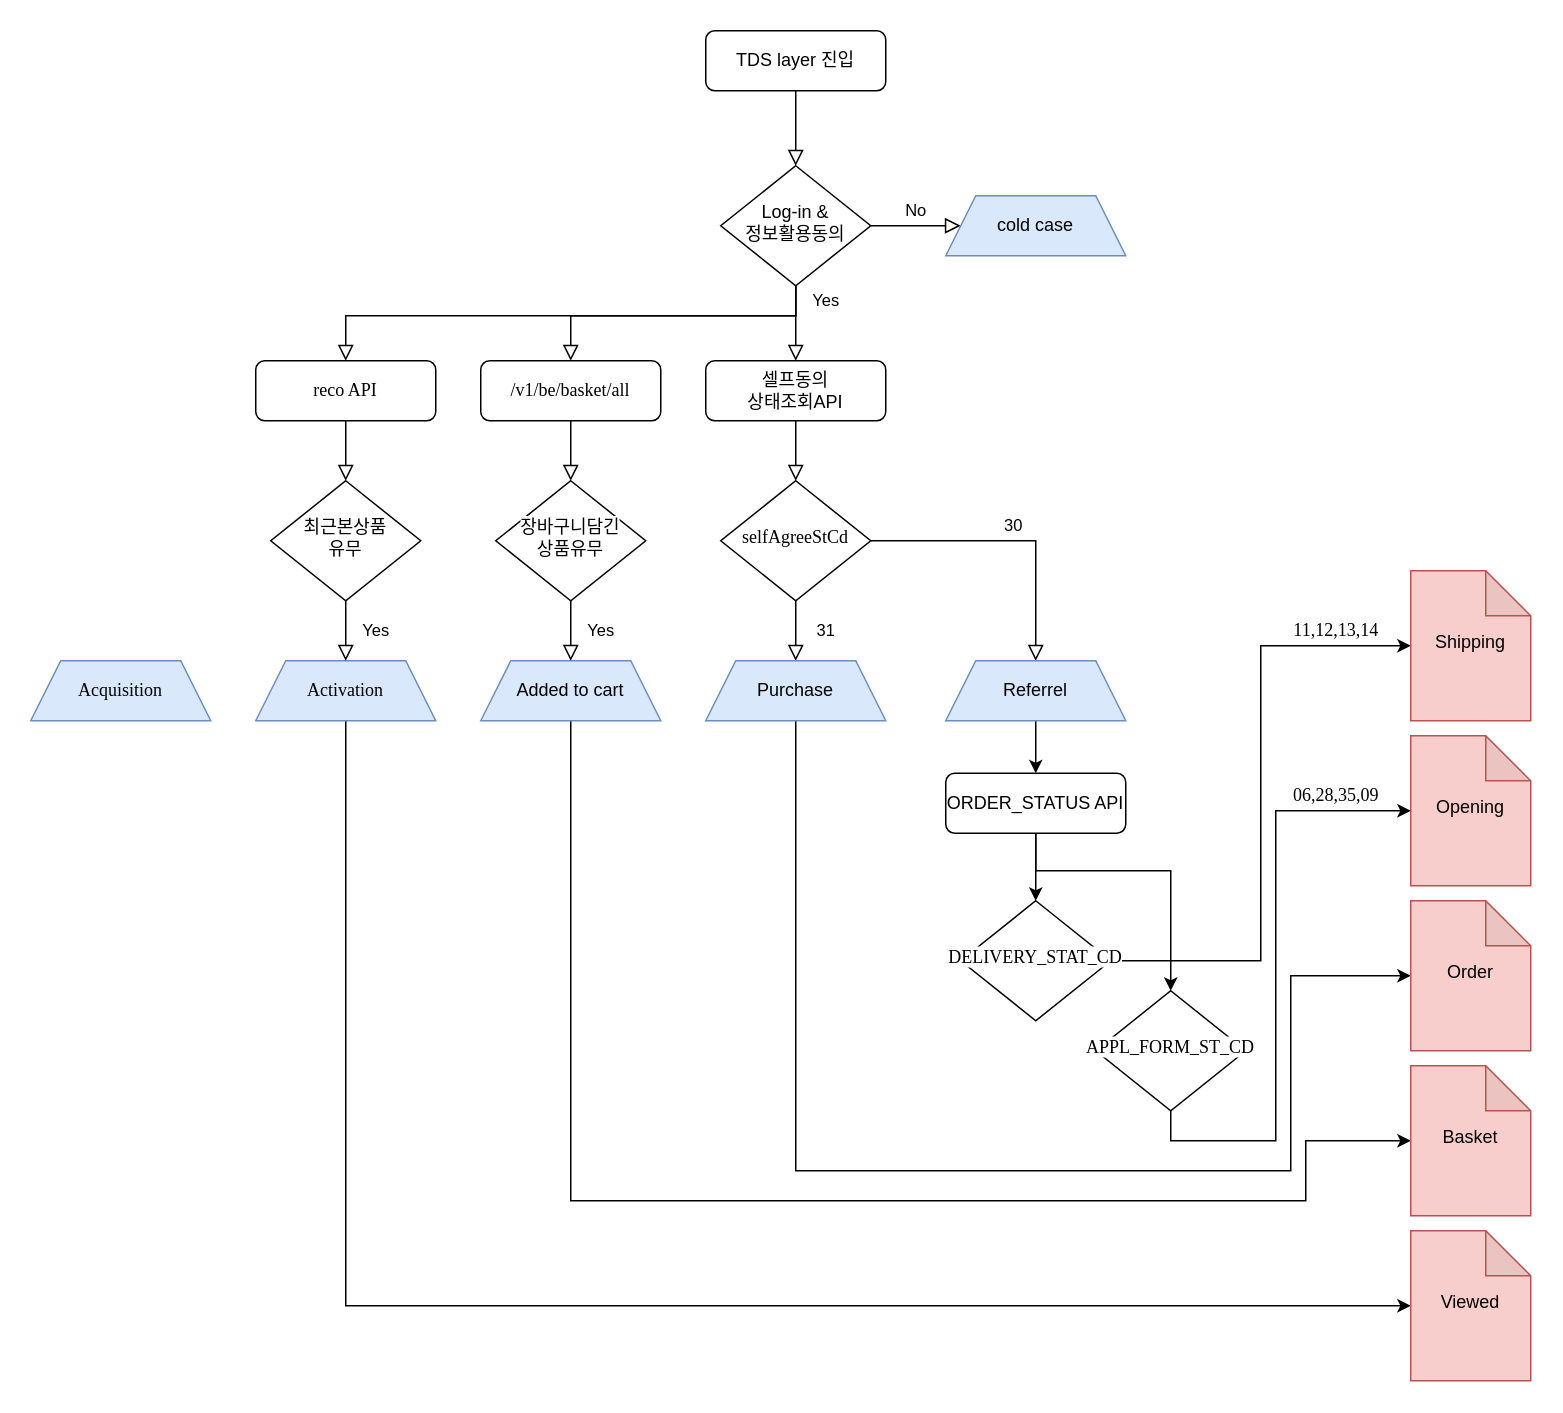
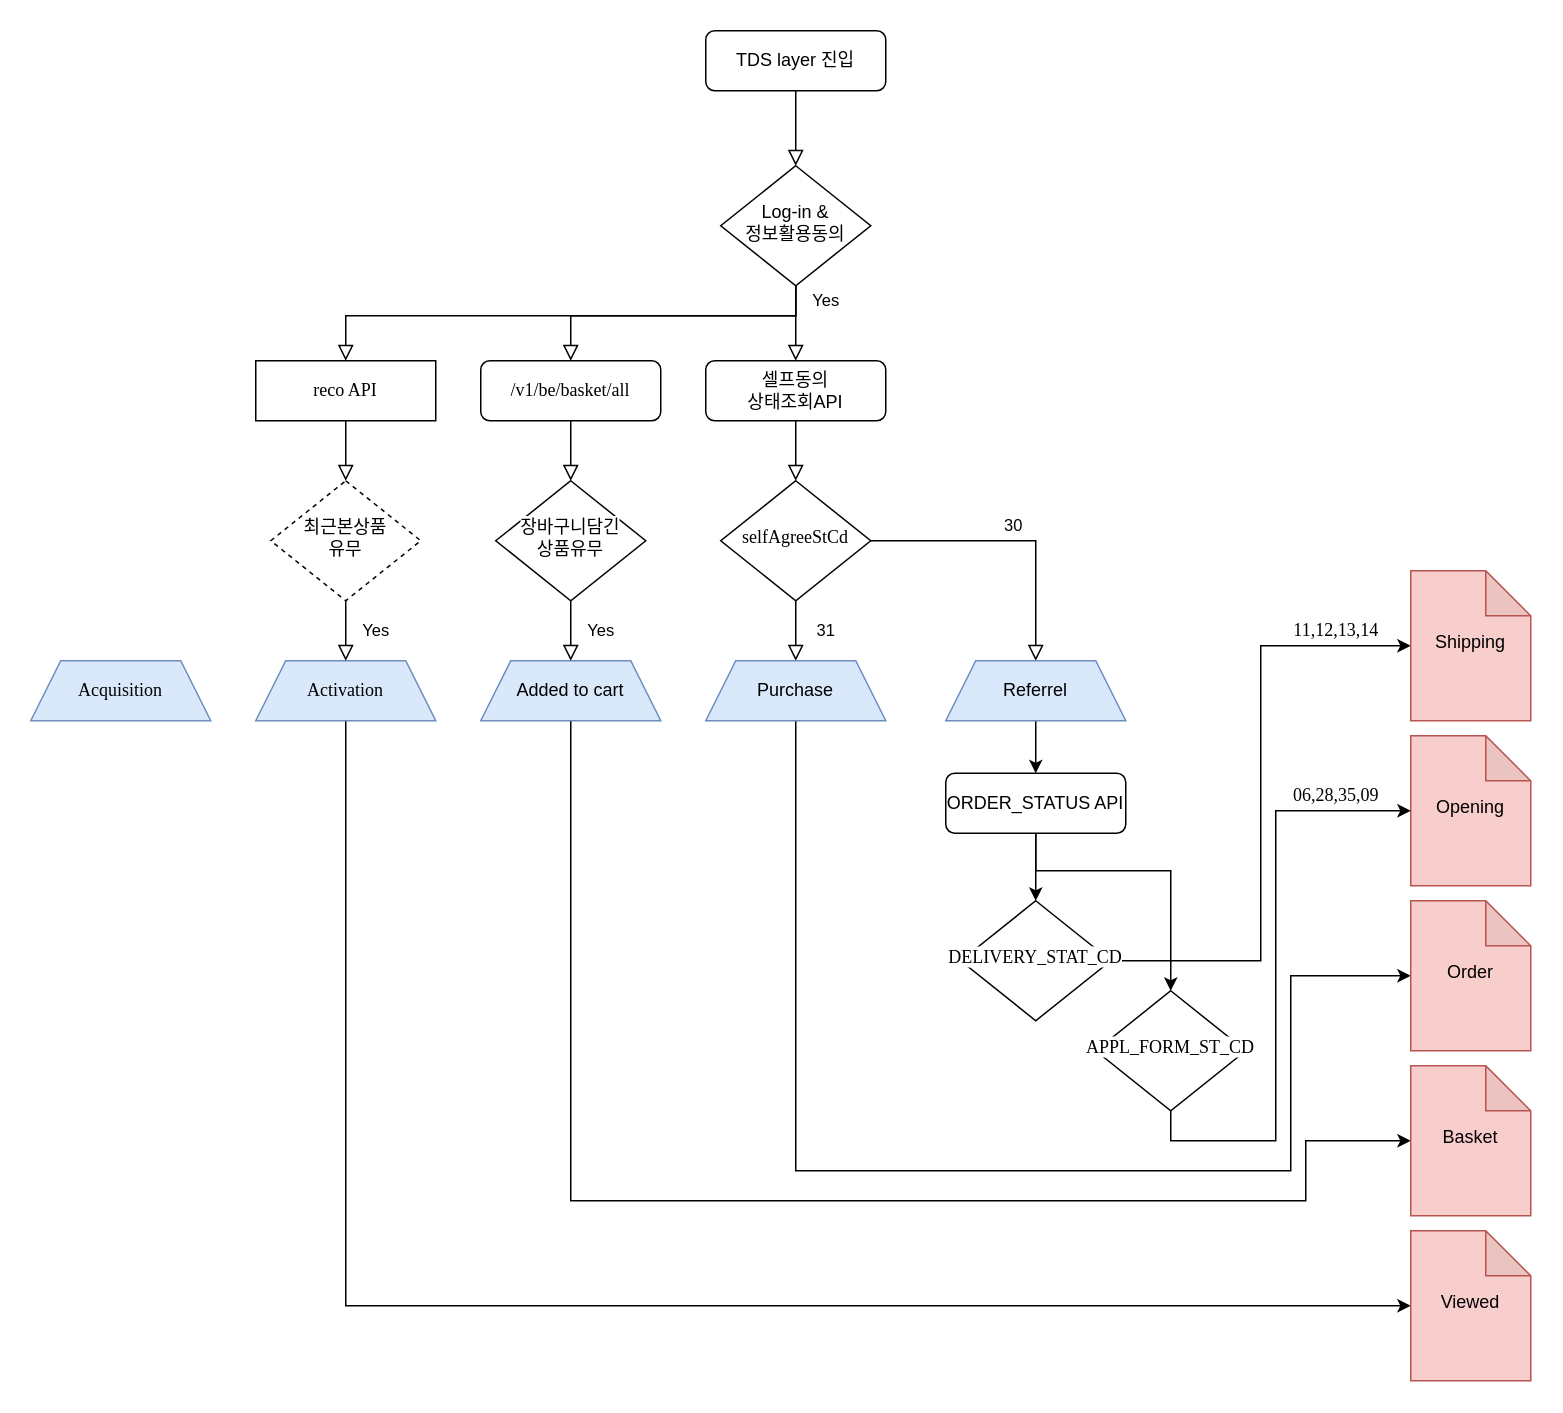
- <mxCell id="5" value="No" style="edgeStyle=orthogonalEdgeStyle;rounded=0;html=1;jettySize=auto;orthogonalLoop=1;fontSize=11;endArrow=block;endFill=0;endSize=8;strokeWidth=1;shadow=0;labelBackgroundColor=none;" parent="1" source="6" target="7" edge="1"><mxGeometry y="10" relative="1" as="geometry"><mxPoint as="offset" /></mxGeometry></mxCell>
- <mxCell id="7" value="cold case" style="shape=trapezoid;perimeter=trapezoidPerimeter;whiteSpace=wrap;html=1;fixedSize=1;labelBackgroundColor=none;fillColor=#dae8fc;strokeColor=#6c8ebf;" parent="1" vertex="1"><mxGeometry x="630" y="130" width="120" height="40" as="geometry" /></mxCell>
- <mxCell id="24" value="&lt;span style=&quot;font-family: &amp;quot;malgun gothic&amp;quot;; text-align: left;&quot;&gt;reco API&lt;/span&gt;" style="rounded=1;whiteSpace=wrap;html=1;fontSize=12;glass=0;strokeWidth=1;shadow=0;labelBackgroundColor=none;" vertex="1" parent="1"><mxGeometry x="170" y="240" width="120" height="40" as="geometry" /></mxCell>
+ <mxCell id="24" value="&lt;span style=&quot;font-family: &amp;quot;malgun gothic&amp;quot;; text-align: left;&quot;&gt;reco API&lt;/span&gt;" style="whiteSpace=wrap;html=1;fontSize=12;glass=0;strokeWidth=1;shadow=0;labelBackgroundColor=none;rounded=0;" vertex="1" parent="1"><mxGeometry x="170" y="240" width="120" height="40" as="geometry" /></mxCell>
- <mxCell id="25" value="&lt;div&gt;&lt;font face=&quot;malgun gothic&quot;&gt;&lt;span style=&quot;background-color: rgb(255 , 255 , 255)&quot;&gt;최근본상품&lt;/span&gt;&lt;/font&gt;&lt;/div&gt;&lt;div&gt;&lt;font face=&quot;malgun gothic&quot;&gt;&lt;span style=&quot;background-color: rgb(255 , 255 , 255)&quot;&gt;유무&lt;/span&gt;&lt;/font&gt;&lt;/div&gt;" style="rhombus;whiteSpace=wrap;html=1;shadow=0;fontFamily=Helvetica;fontSize=12;align=center;strokeWidth=1;spacing=6;spacingTop=-4;" vertex="1" parent="1"><mxGeometry x="180" y="320" width="100" height="80" as="geometry" /></mxCell>
+ <mxCell id="25" value="&lt;div&gt;&lt;font face=&quot;malgun gothic&quot;&gt;&lt;span style=&quot;background-color: rgb(255 , 255 , 255)&quot;&gt;최근본상품&lt;/span&gt;&lt;/font&gt;&lt;/div&gt;&lt;div&gt;&lt;font face=&quot;malgun gothic&quot;&gt;&lt;span style=&quot;background-color: rgb(255 , 255 , 255)&quot;&gt;유무&lt;/span&gt;&lt;/font&gt;&lt;/div&gt;" style="rhombus;whiteSpace=wrap;html=1;shadow=0;fontFamily=Helvetica;fontSize=12;align=center;strokeWidth=1;spacing=6;spacingTop=-4;dashed=1;" vertex="1" parent="1"><mxGeometry x="180" y="320" width="100" height="80" as="geometry" /></mxCell>
